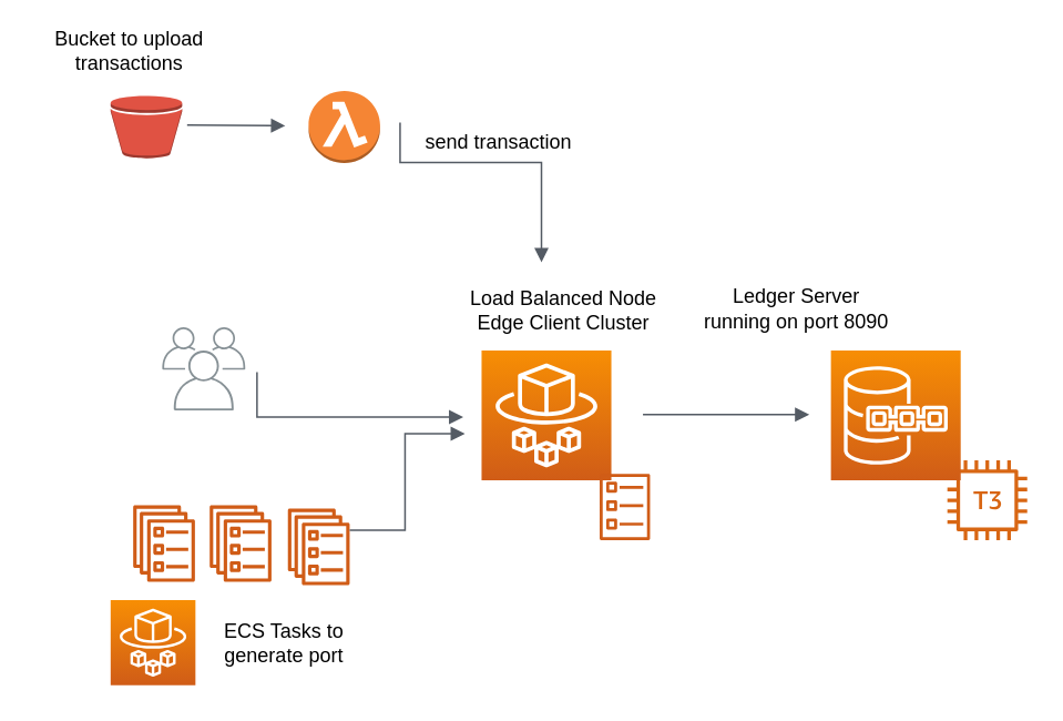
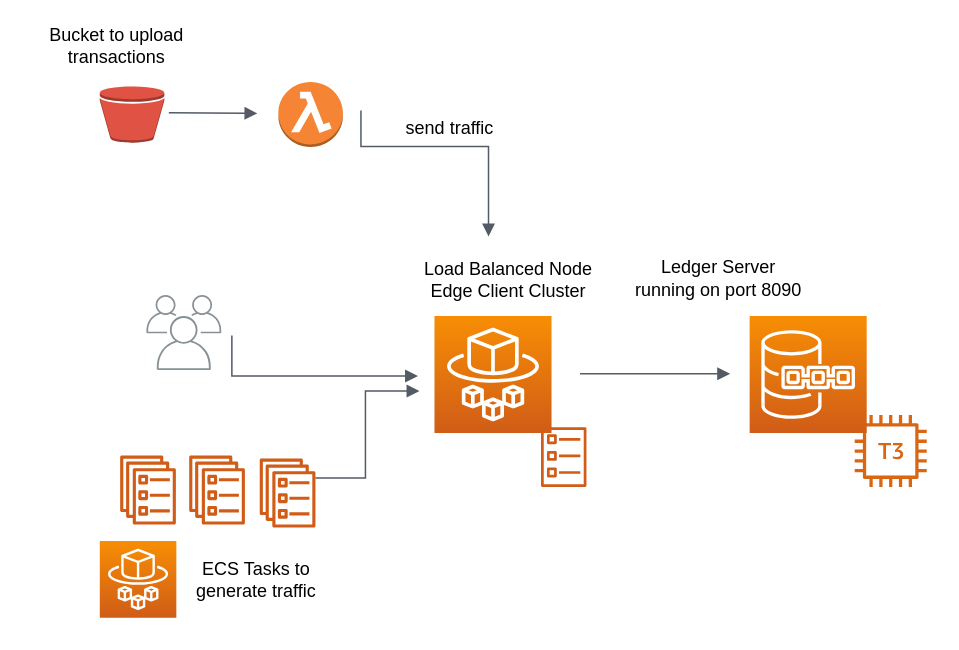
- <mxCell id="16" value="send transaction" style="text;html=1;strokeColor=none;fillColor=none;align=center;verticalAlign=middle;whiteSpace=wrap;rounded=0;" parent="1" vertex="1"><mxGeometry x="242" y="74.5" width="115" height="20" as="geometry" /></mxCell>
+ <mxCell id="16" value="send traffic" style="text;html=1;strokeColor=none;fillColor=none;align=center;verticalAlign=middle;whiteSpace=wrap;rounded=0;" parent="1" vertex="1"><mxGeometry x="242" y="74.5" width="115" height="20" as="geometry" /></mxCell>
- <mxCell id="23" value="ECS Tasks to generate port" style="text;html=1;strokeColor=none;fillColor=none;align=center;verticalAlign=middle;whiteSpace=wrap;rounded=0;" vertex="1" parent="1"><mxGeometry x="113" y="375.5" width="115" height="20" as="geometry" /></mxCell>
+ <mxCell id="23" value="ECS Tasks to generate traffic" style="text;html=1;strokeColor=none;fillColor=none;align=center;verticalAlign=middle;whiteSpace=wrap;rounded=0;" vertex="1" parent="1"><mxGeometry x="113" y="375.5" width="115" height="20" as="geometry" /></mxCell>
